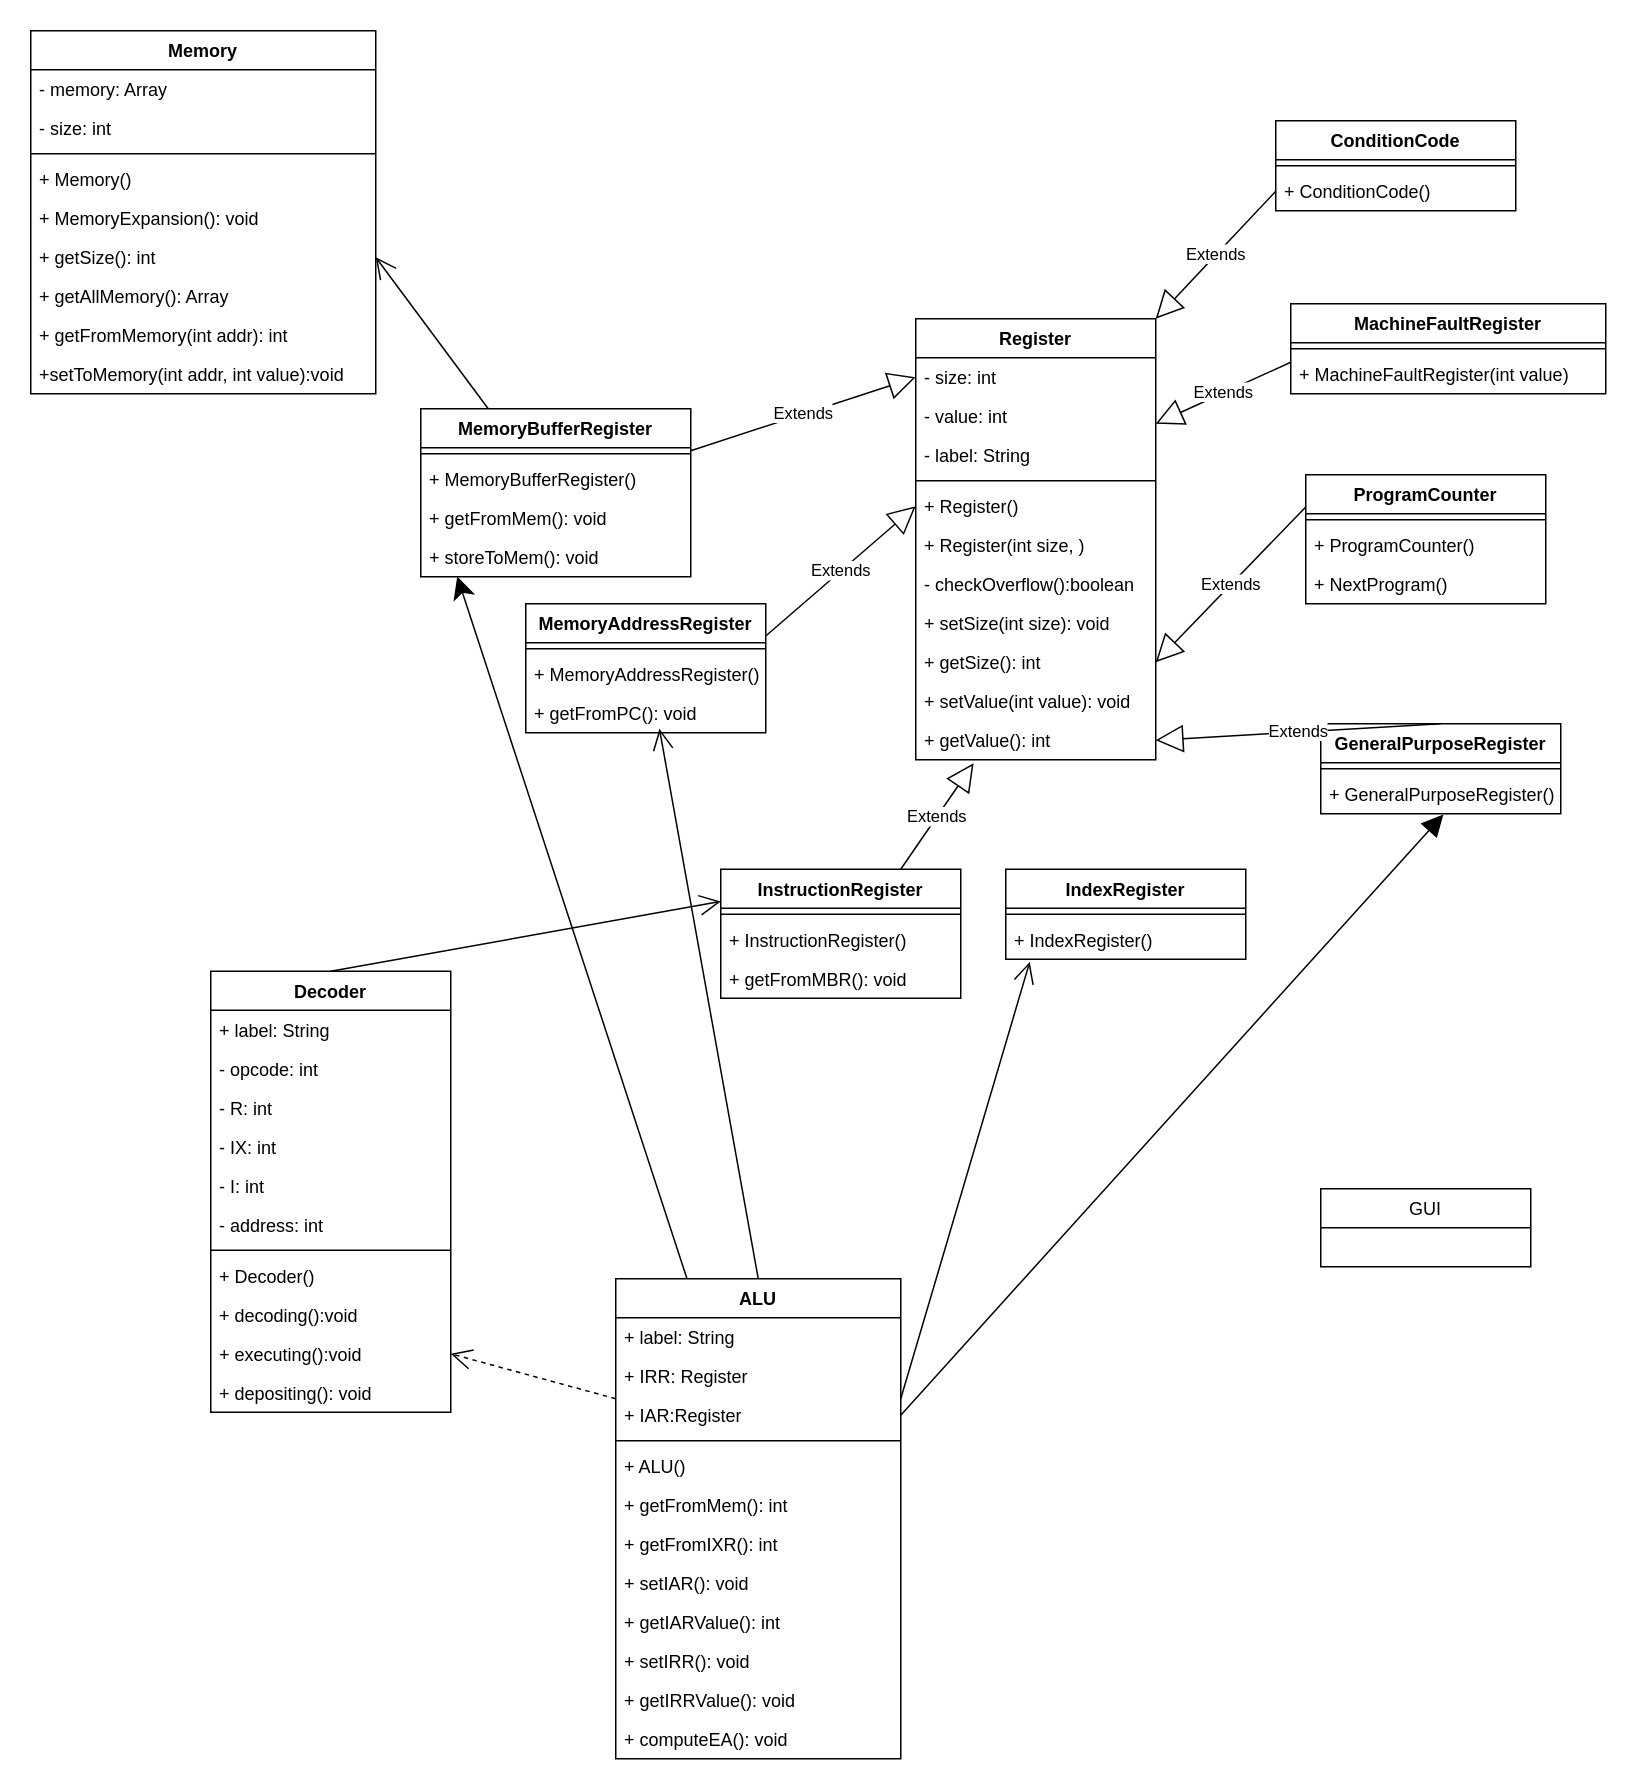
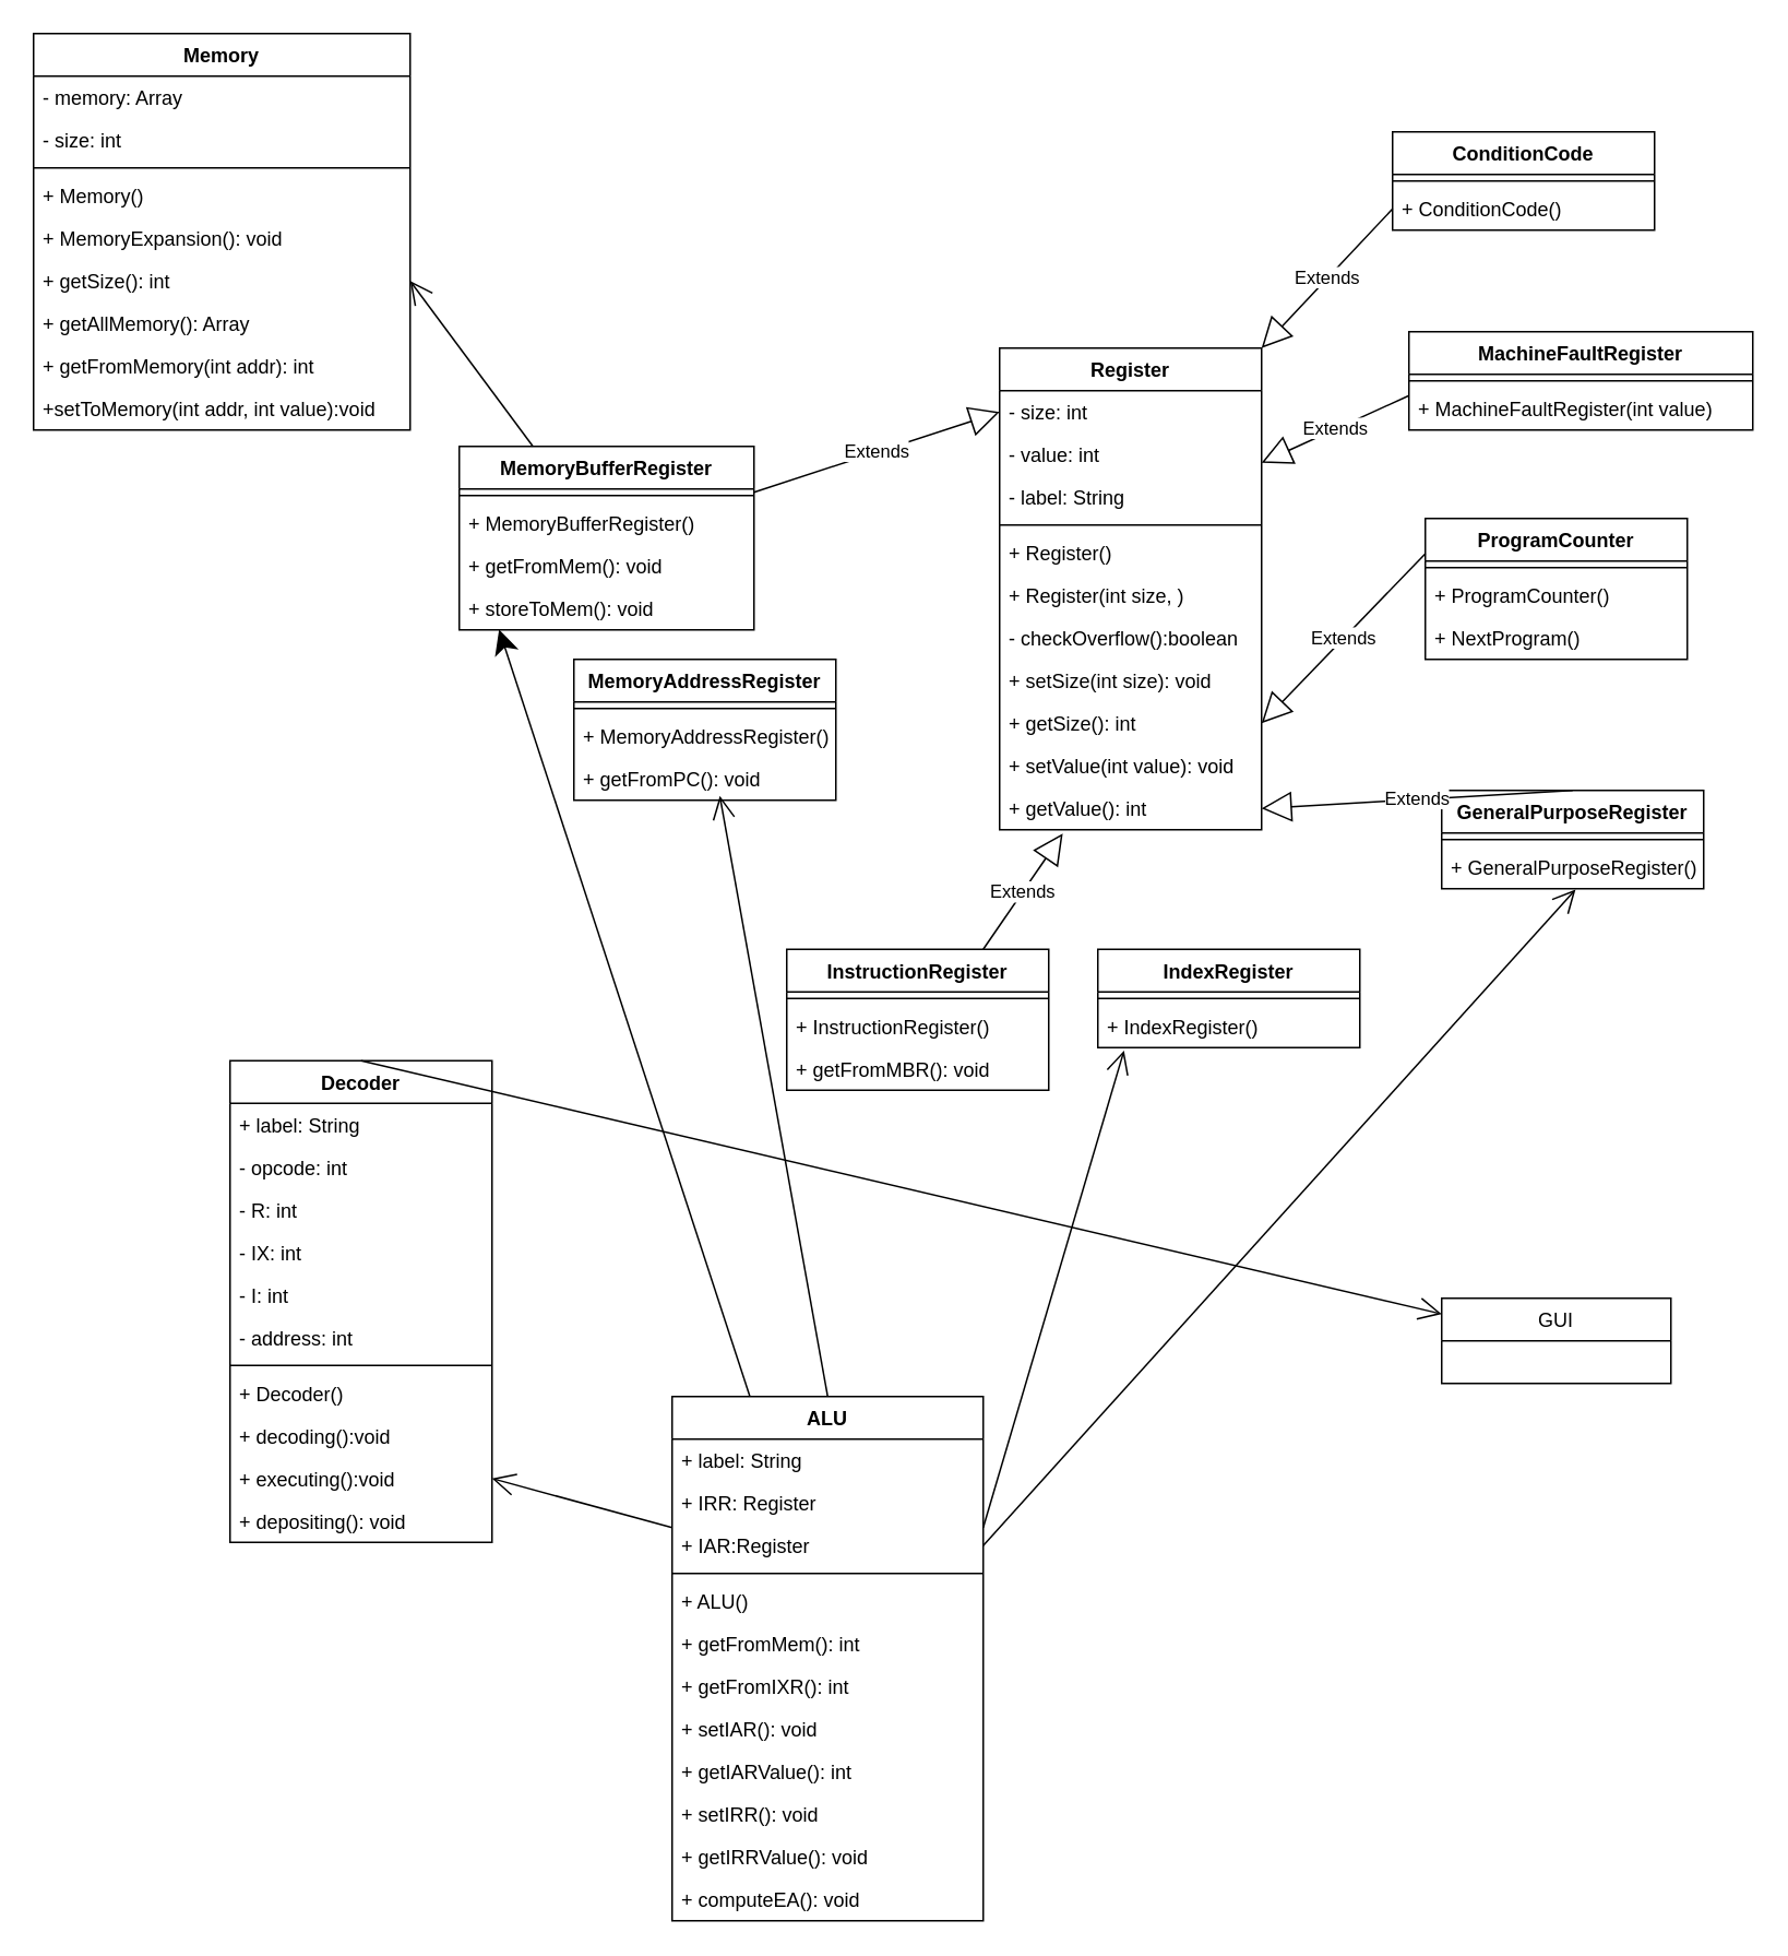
- <mxCell id="64" value="Extends" style="endArrow=block;endSize=16;endFill=0;html=1;entryX=0;entryY=0.5;entryDx=0;entryDy=0;exitX=1;exitY=0.25;exitDx=0;exitDy=0;" parent="1" source="38" target="7" edge="1"><mxGeometry width="160" relative="1" as="geometry"><mxPoint x="790" y="560" as="sourcePoint" /><mxPoint x="950" y="560" as="targetPoint" /></mxGeometry></mxCell>
- <mxCell id="86" value="" style="endArrow=block;endFill=1;endSize=12;html=1;exitX=1;exitY=0.5;exitDx=0;exitDy=0;entryX=0.511;entryY=1.018;entryDx=0;entryDy=0;entryPerimeter=0;" parent="1" source="27" target="53" edge="1"><mxGeometry width="160" relative="1" as="geometry"><mxPoint x="520" y="812" as="sourcePoint" /><mxPoint x="680" y="812" as="targetPoint" /></mxGeometry></mxCell>
+ <mxCell id="86" value="" style="endArrow=open;endFill=1;endSize=12;html=1;exitX=1;exitY=0.5;exitDx=0;exitDy=0;entryX=0.511;entryY=1.018;entryDx=0;entryDy=0;entryPerimeter=0;" parent="1" source="27" target="53" edge="1"><mxGeometry width="160" relative="1" as="geometry"><mxPoint x="520" y="812" as="sourcePoint" /><mxPoint x="680" y="812" as="targetPoint" /></mxGeometry></mxCell>
- <mxCell id="83" value="" style="endArrow=open;endFill=1;endSize=12;html=1;exitX=0.5;exitY=0;exitDx=0;exitDy=0;entryX=0;entryY=0.25;entryDx=0;entryDy=0;" parent="1" source="70" target="47" edge="1"><mxGeometry width="160" relative="1" as="geometry"><mxPoint x="520" y="532" as="sourcePoint" /><mxPoint x="410" y="602" as="targetPoint" /></mxGeometry></mxCell>
+ <mxCell id="83" value="" style="endArrow=open;endFill=1;endSize=12;html=1;exitX=0.5;exitY=0;exitDx=0;exitDy=0;" parent="1" source="70" target="37" edge="1"><mxGeometry width="160" relative="1" as="geometry"><mxPoint x="520" y="532" as="sourcePoint" /><mxPoint x="410" y="602" as="targetPoint" /></mxGeometry></mxCell>
- <mxCell id="84" value="" style="endArrow=open;endFill=1;endSize=12;html=1;exitX=0;exitY=0.25;exitDx=0;exitDy=0;entryX=1;entryY=0.5;entryDx=0;entryDy=0;dashed=1;" parent="1" source="24" target="80" edge="1"><mxGeometry width="160" relative="1" as="geometry"><mxPoint x="520" y="812" as="sourcePoint" /><mxPoint x="680" y="812" as="targetPoint" /></mxGeometry></mxCell>
+ <mxCell id="84" value="" style="endArrow=open;endFill=1;endSize=12;html=1;exitX=0;exitY=0.25;exitDx=0;exitDy=0;entryX=1;entryY=0.5;entryDx=0;entryDy=0;" parent="1" source="24" target="80" edge="1"><mxGeometry width="160" relative="1" as="geometry"><mxPoint x="520" y="812" as="sourcePoint" /><mxPoint x="680" y="812" as="targetPoint" /></mxGeometry></mxCell>
